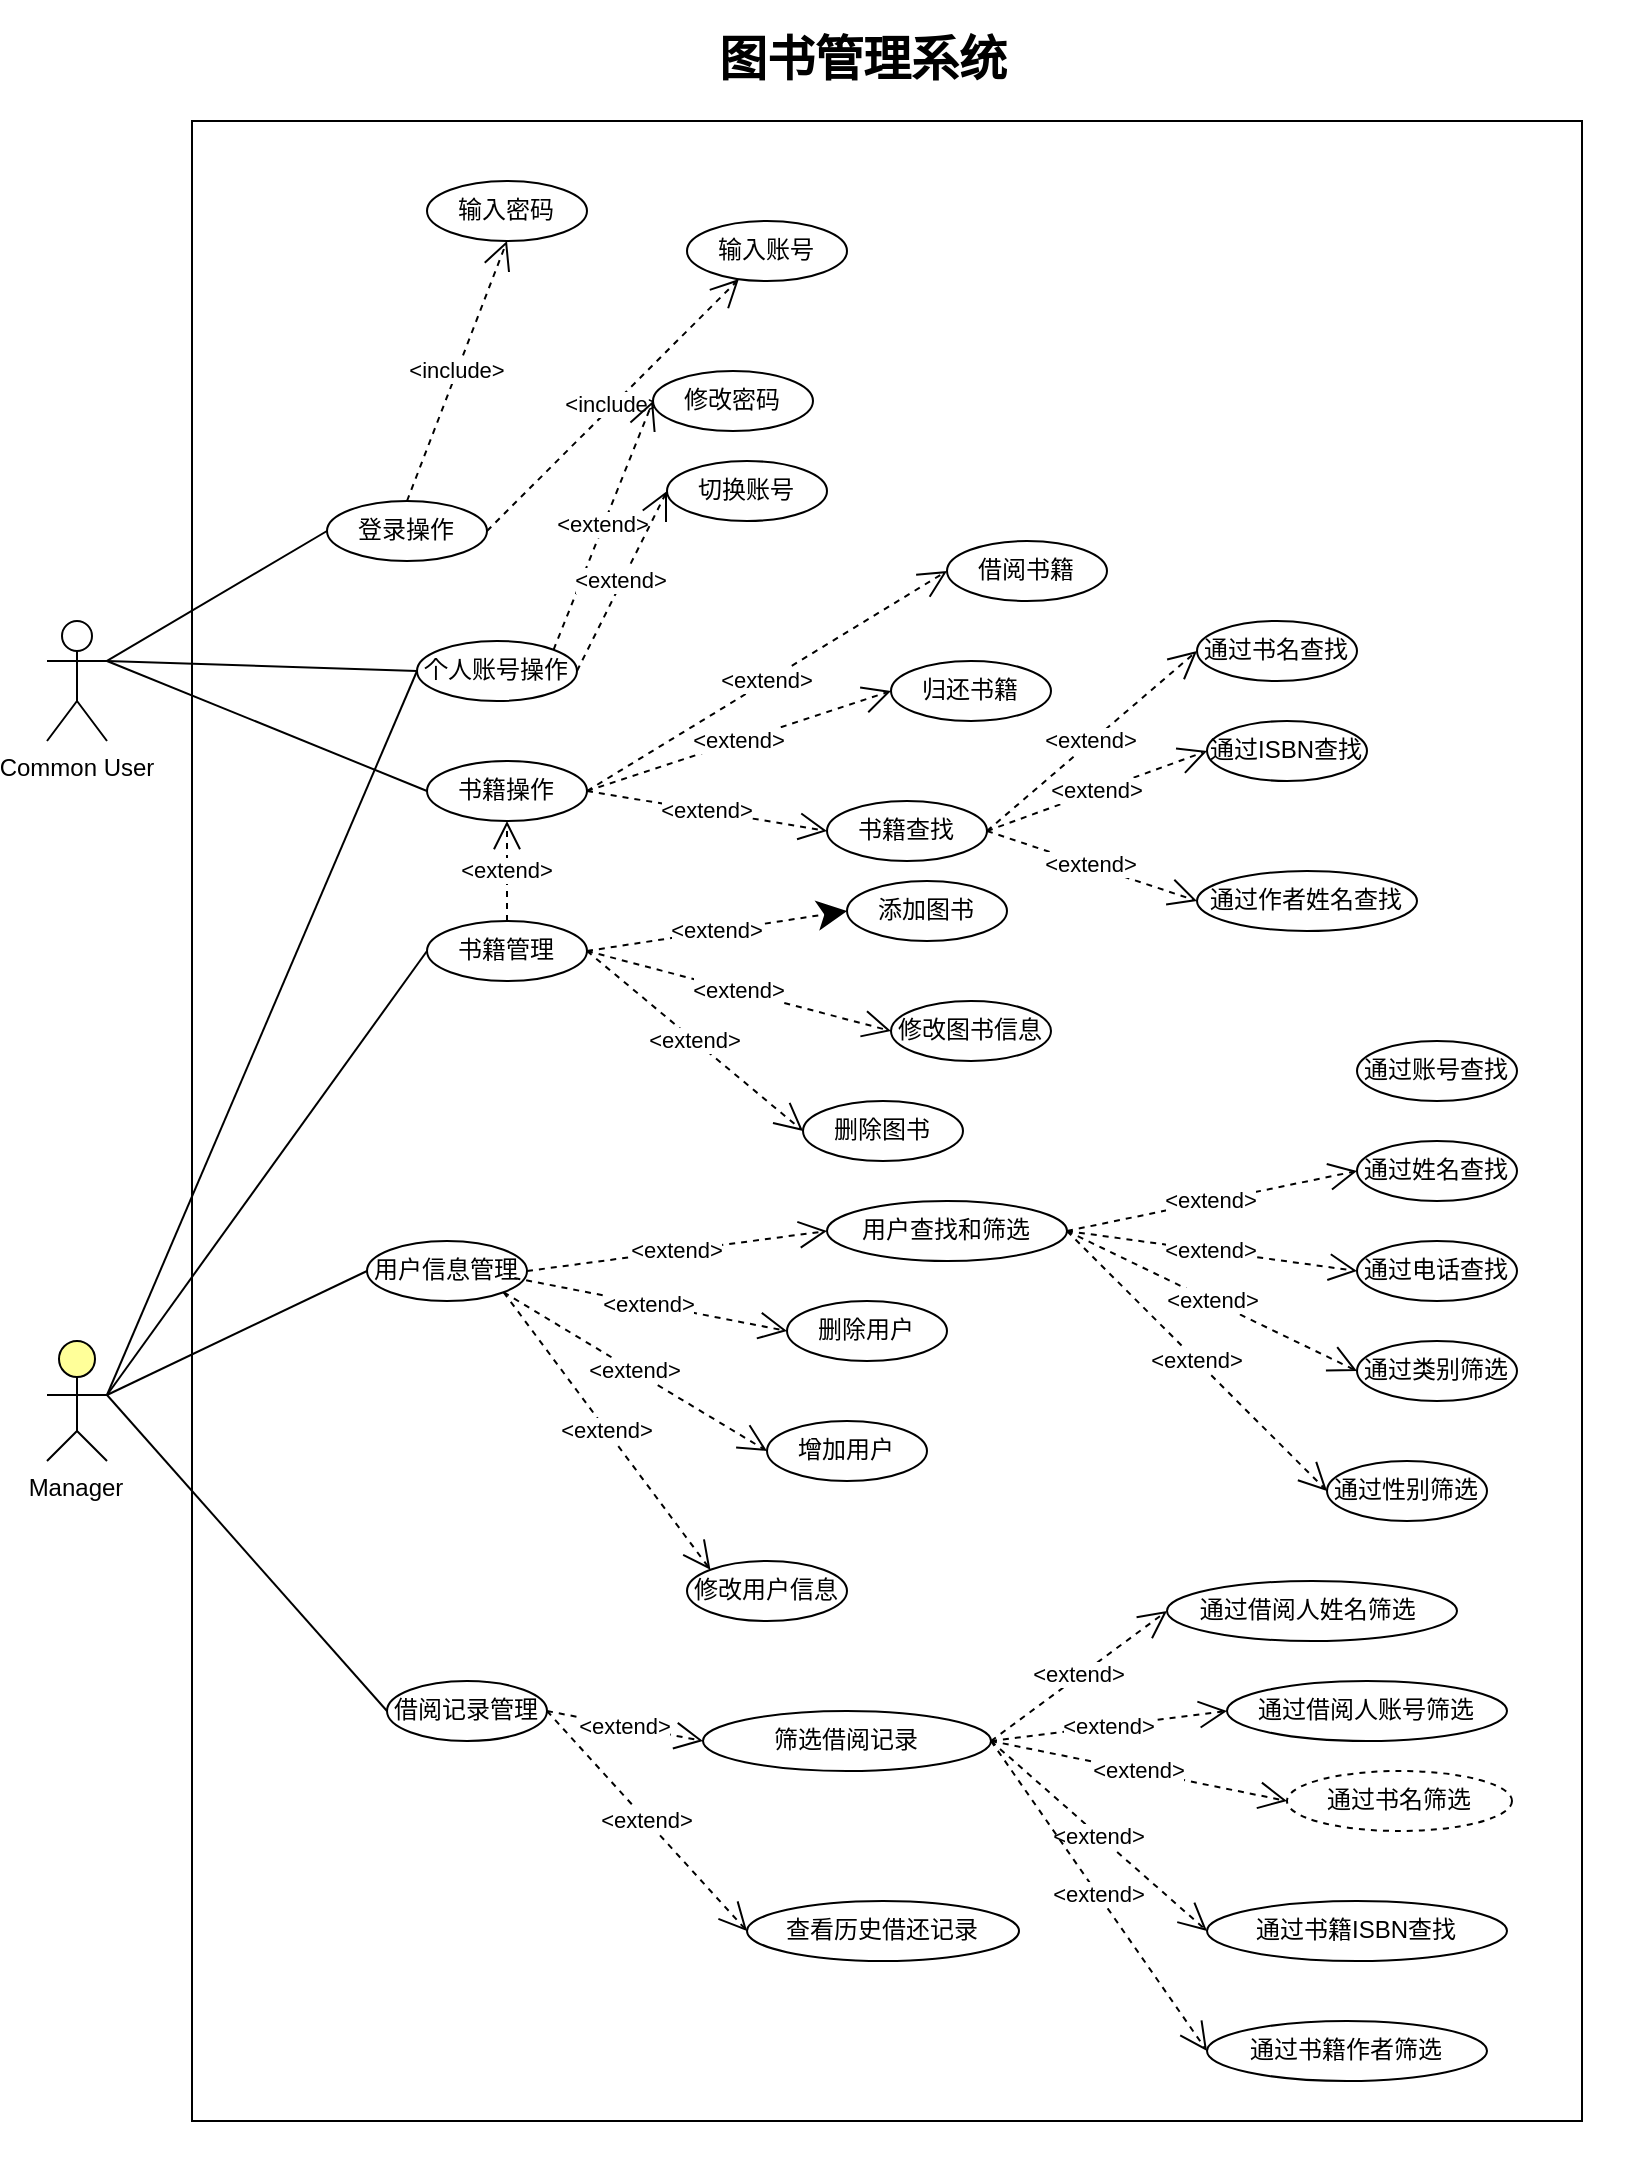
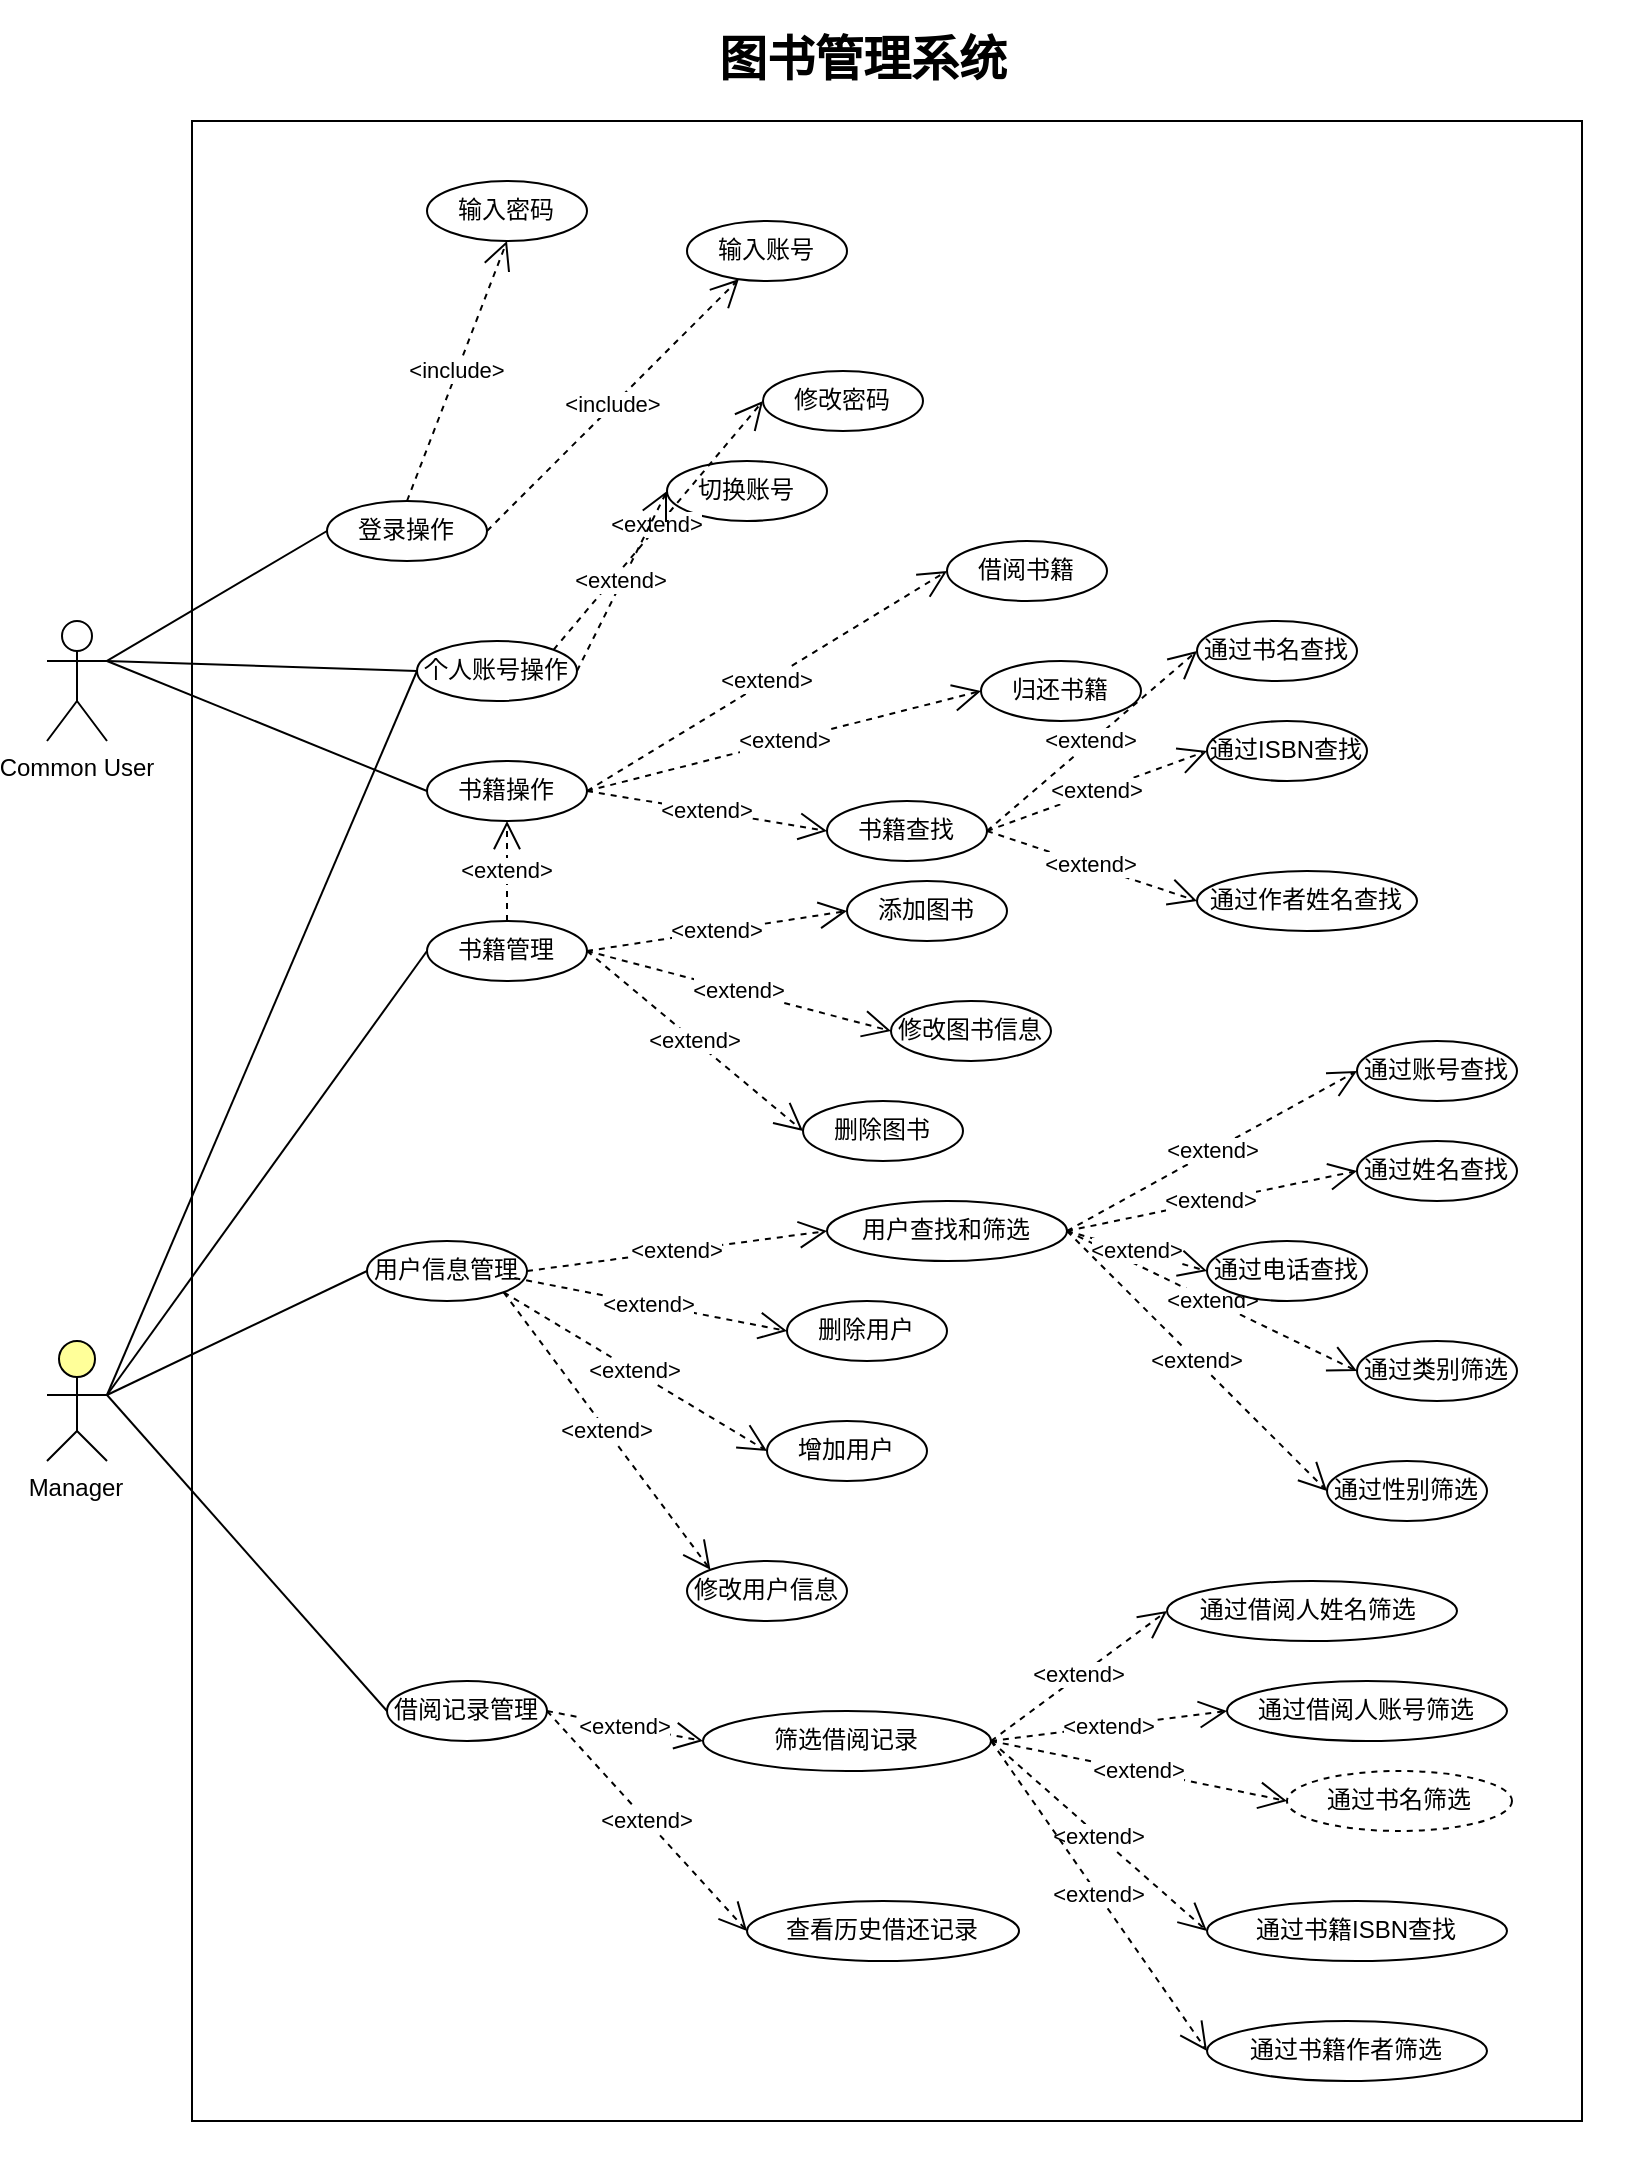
- <mxCell id="11" value="修改密码" style="ellipse;whiteSpace=wrap;html=1;" parent="1" vertex="1"><mxGeometry x="323" y="185" width="80" height="30" as="geometry" /></mxCell>
+ <mxCell id="11" value="修改密码" style="ellipse;whiteSpace=wrap;html=1;" parent="1" vertex="1"><mxGeometry x="378" y="185" width="80" height="30" as="geometry" /></mxCell>
- <mxCell id="22" value="归还书籍" style="ellipse;whiteSpace=wrap;html=1;" parent="1" vertex="1"><mxGeometry x="442" y="330" width="80" height="30" as="geometry" /></mxCell>
+ <mxCell id="22" value="归还书籍" style="ellipse;whiteSpace=wrap;html=1;" parent="1" vertex="1"><mxGeometry x="487" y="330" width="80" height="30" as="geometry" /></mxCell>
- <mxCell id="41" value="&amp;lt;extend&amp;gt;" style="endArrow=classic;endSize=12;dashed=1;html=1;exitX=1;exitY=0.5;exitDx=0;exitDy=0;entryX=0;entryY=0.5;entryDx=0;entryDy=0;" parent="1" source="20" target="37" edge="1"><mxGeometry width="160" relative="1" as="geometry"><mxPoint x="270" y="435" as="sourcePoint" /><mxPoint x="300" y="490" as="targetPoint" /></mxGeometry></mxCell>
+ <mxCell id="41" value="&amp;lt;extend&amp;gt;" style="endArrow=open;endSize=12;dashed=1;html=1;exitX=1;exitY=0.5;exitDx=0;exitDy=0;entryX=0;entryY=0.5;entryDx=0;entryDy=0;" parent="1" source="20" target="37" edge="1"><mxGeometry width="160" relative="1" as="geometry"><mxPoint x="270" y="435" as="sourcePoint" /><mxPoint x="300" y="490" as="targetPoint" /></mxGeometry></mxCell>
+ <mxCell id="55" value="&amp;lt;extend&amp;gt;" style="endArrow=open;endSize=12;dashed=1;html=1;exitX=1;exitY=0.5;exitDx=0;exitDy=0;entryX=0;entryY=0.5;entryDx=0;entryDy=0;" parent="1" source="44" target="54" edge="1"><mxGeometry width="160" relative="1" as="geometry"><mxPoint x="530" y="615" as="sourcePoint" /><mxPoint x="650" y="660" as="targetPoint" /></mxGeometry></mxCell>
- <mxCell id="60" value="通过电话查找" style="ellipse;whiteSpace=wrap;html=1;" parent="1" vertex="1"><mxGeometry x="675" y="620" width="80" height="30" as="geometry" /></mxCell>
+ <mxCell id="60" value="通过电话查找" style="ellipse;whiteSpace=wrap;html=1;" parent="1" vertex="1"><mxGeometry x="600" y="620" width="80" height="30" as="geometry" /></mxCell>
